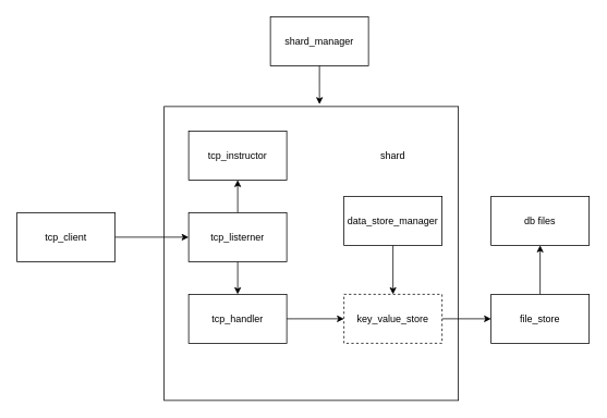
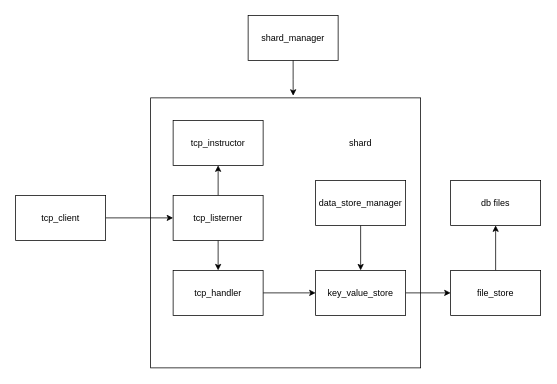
- <mxCell id="5" value="key_value_store" style="rounded=0;whiteSpace=wrap;html=1;dashed=1;" vertex="1" parent="1"><mxGeometry x="420" y="360" width="120" height="60" as="geometry" /></mxCell>
+ <mxCell id="5" value="key_value_store" style="rounded=0;whiteSpace=wrap;html=1;" vertex="1" parent="1"><mxGeometry x="420" y="360" width="120" height="60" as="geometry" /></mxCell>
